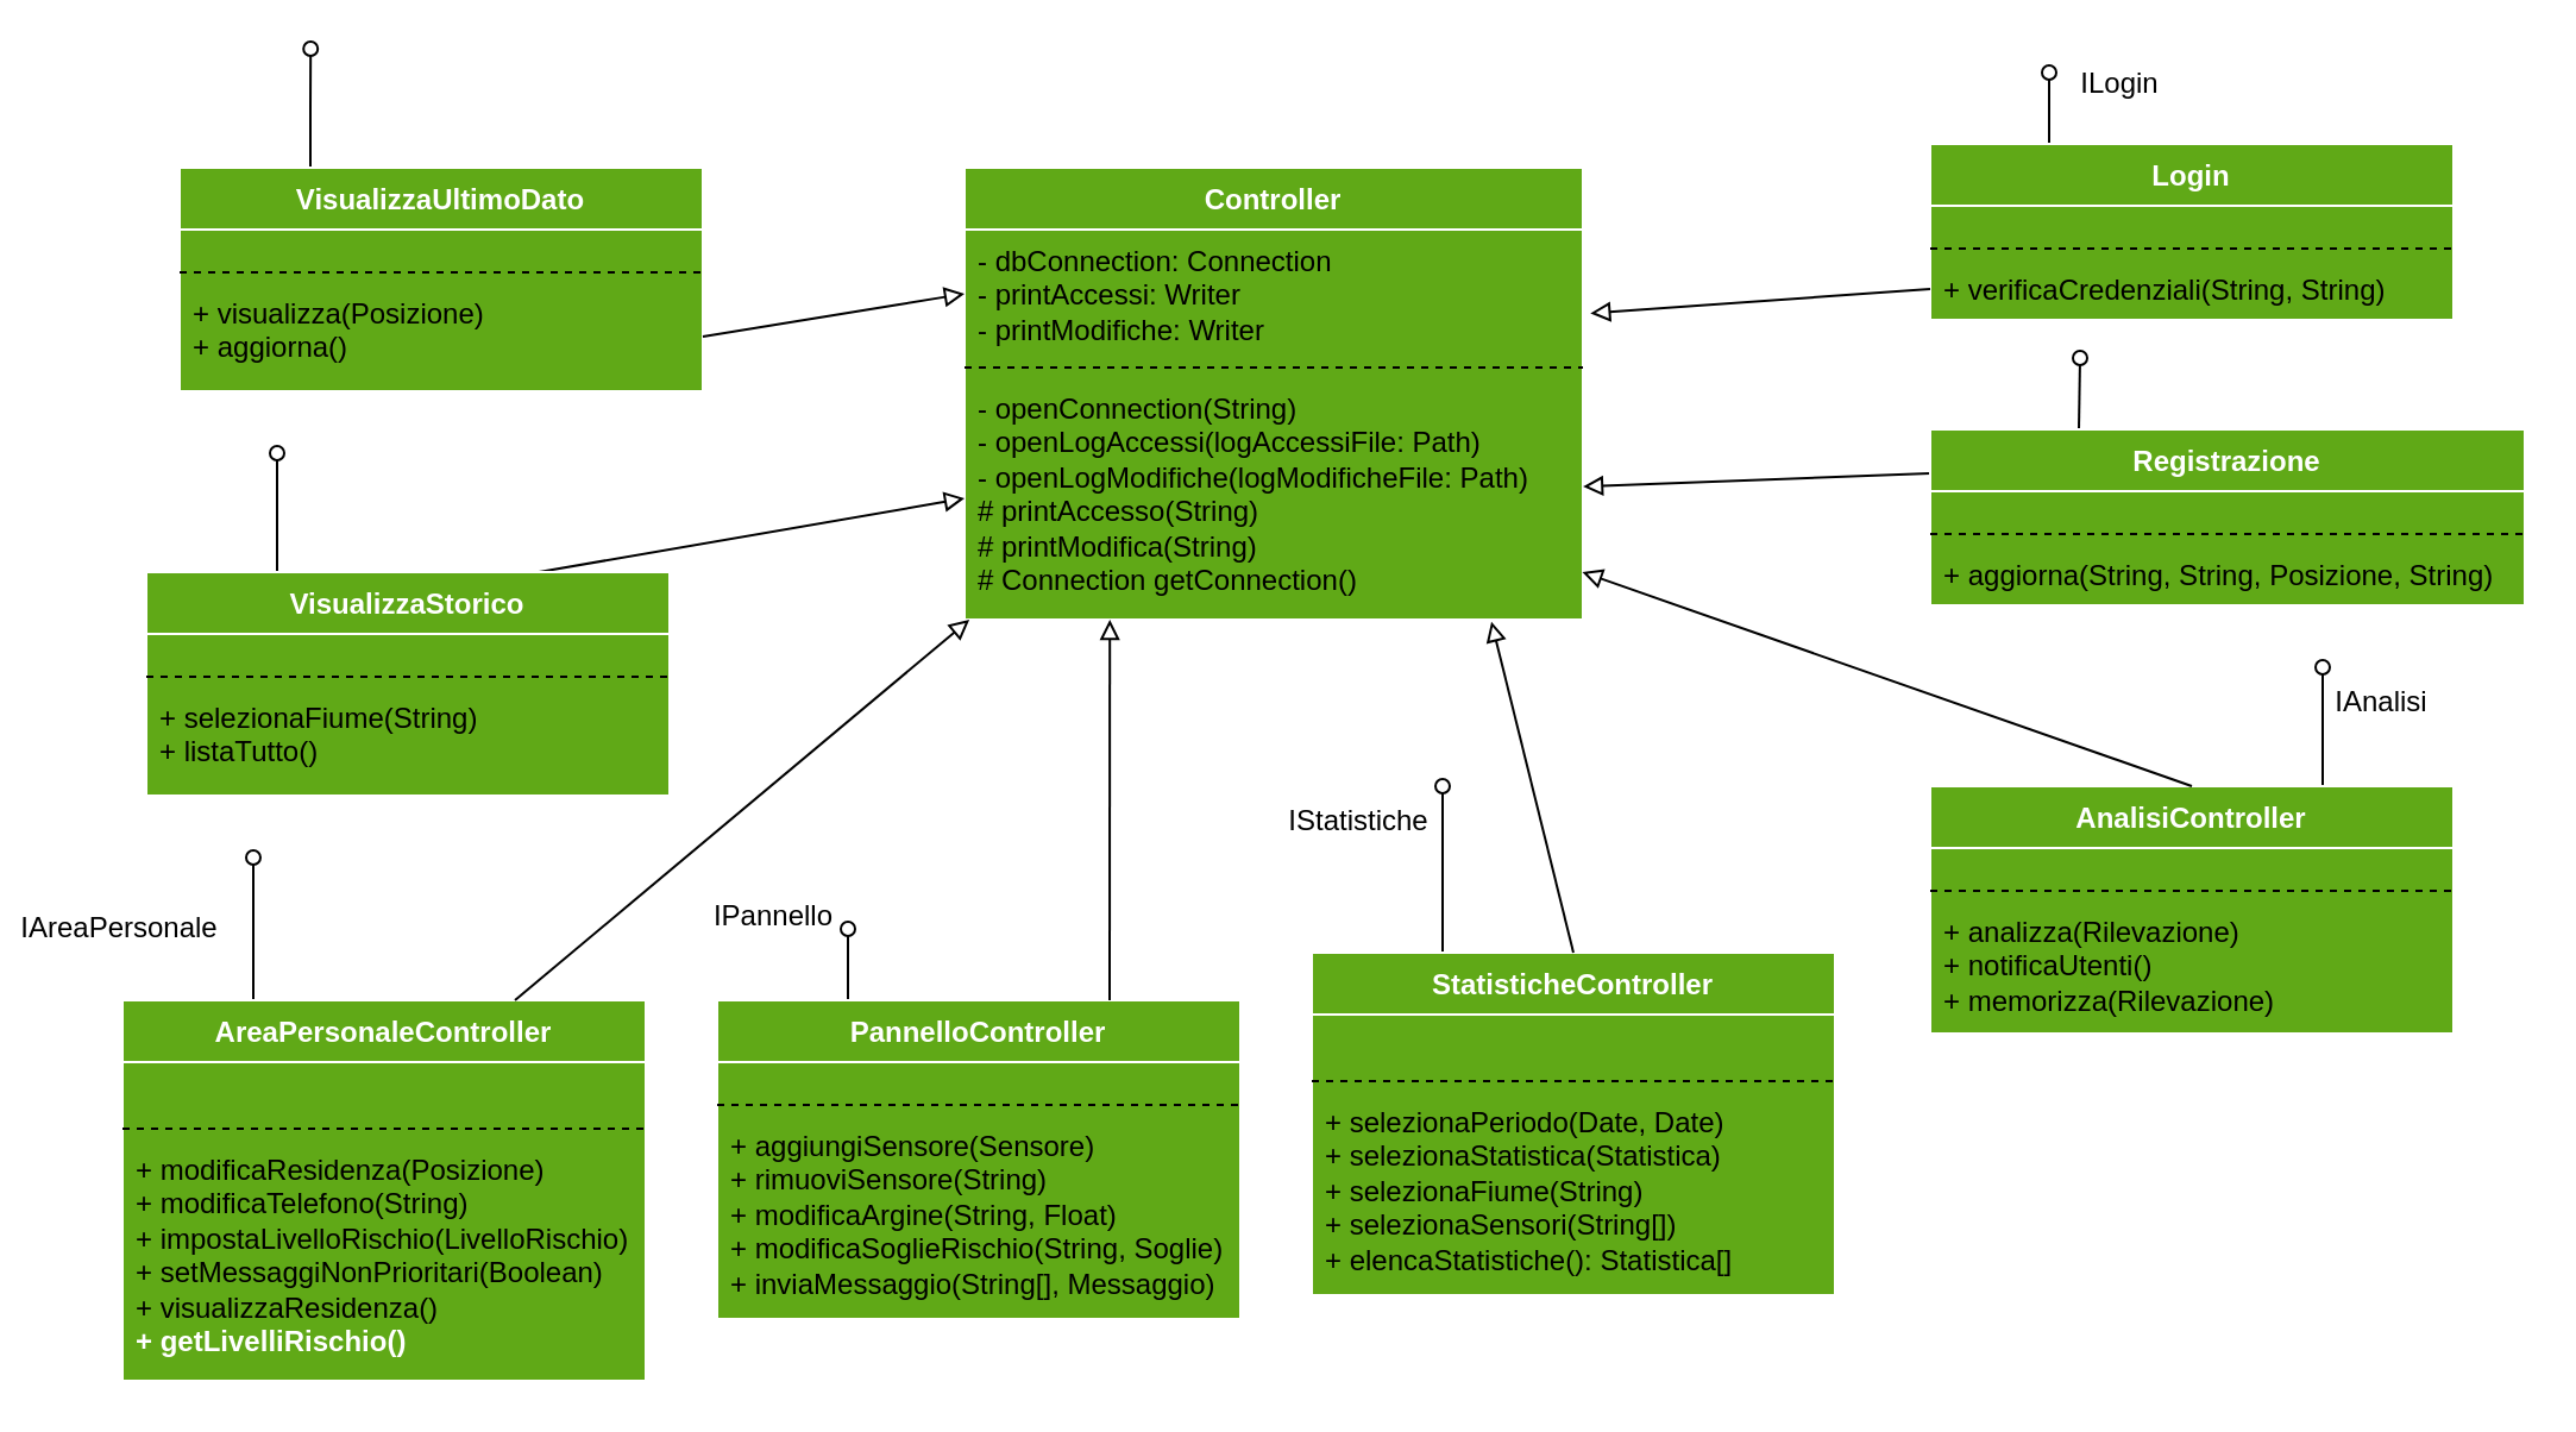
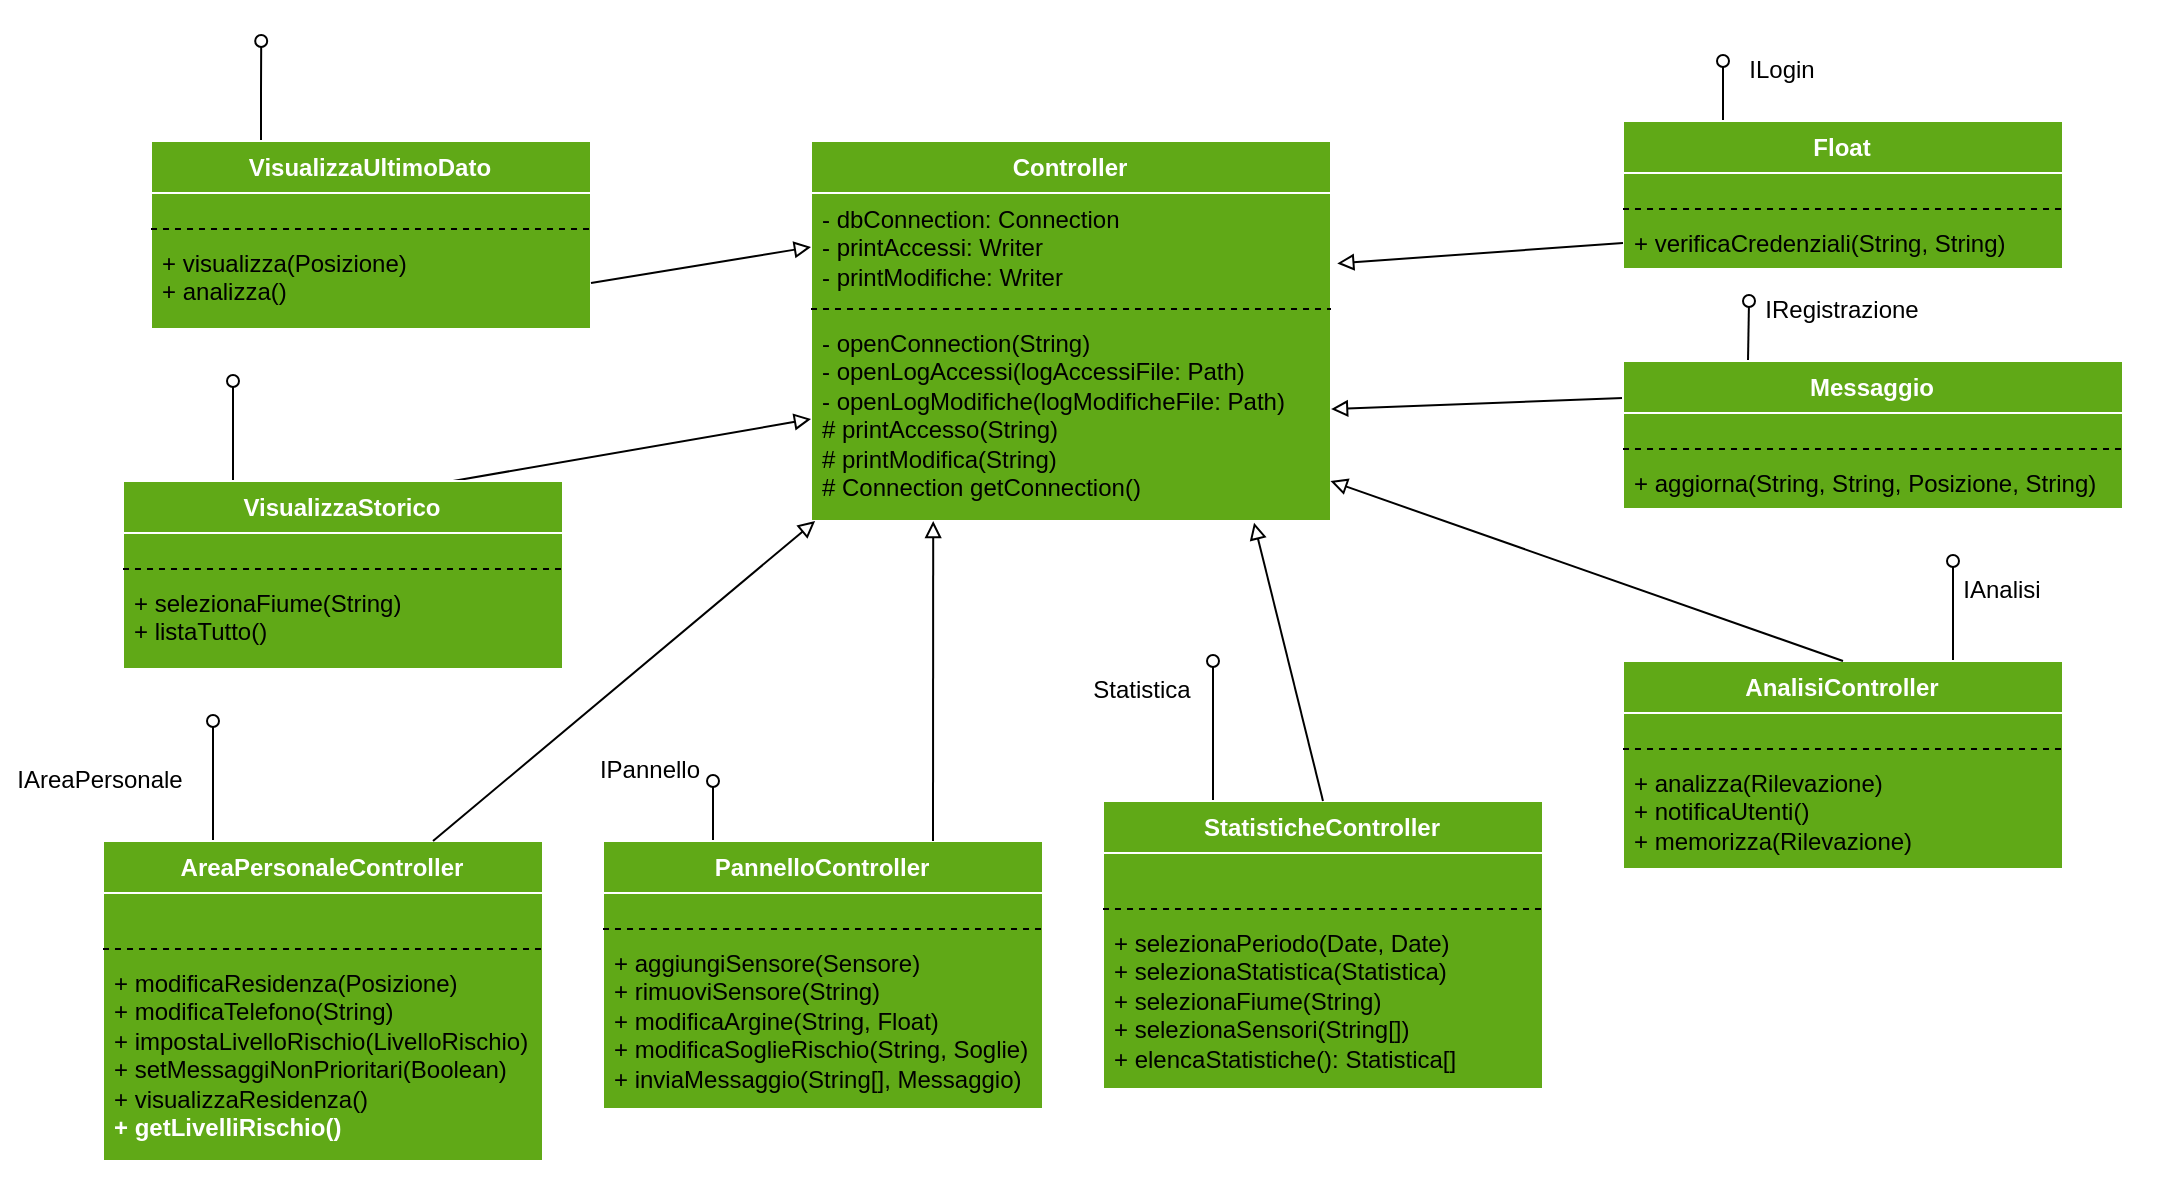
- <mxCell id="34" value="Login" style="swimlane;fontStyle=1;align=center;verticalAlign=top;childLayout=stackLayout;horizontal=1;startSize=26;horizontalStack=0;resizeParent=1;resizeParentMax=0;resizeLast=0;collapsible=1;marginBottom=0;whiteSpace=wrap;html=1;swimlaneFillColor=#60A917;fillColor=#60A917;fontColor=#FFFFFF;strokeColor=#FFFFFF;" parent="1" vertex="1"><mxGeometry x="811" y="60" width="220" height="74" as="geometry" /></mxCell>
+ <mxCell id="34" value="Float" style="swimlane;fontStyle=1;align=center;verticalAlign=top;childLayout=stackLayout;horizontal=1;startSize=26;horizontalStack=0;resizeParent=1;resizeParentMax=0;resizeLast=0;collapsible=1;marginBottom=0;whiteSpace=wrap;html=1;swimlaneFillColor=#60A917;fillColor=#60A917;fontColor=#FFFFFF;strokeColor=#FFFFFF;" parent="1" vertex="1"><mxGeometry x="811" y="60" width="220" height="74" as="geometry" /></mxCell>
- <mxCell id="16" value="+ visualizza(Posizione)&lt;div&gt;+ aggiorna()&lt;/div&gt;" style="text;strokeColor=none;fillColor=none;align=left;verticalAlign=top;spacingLeft=4;spacingRight=4;overflow=hidden;rotatable=0;points=[[0,0.5],[1,0.5]];portConstraint=eastwest;whiteSpace=wrap;html=1;" parent="13" vertex="1"><mxGeometry y="48" width="220" height="46" as="geometry" /></mxCell>
+ <mxCell id="16" value="+ visualizza(Posizione)&lt;div&gt;+ analizza()&lt;/div&gt;" style="text;strokeColor=none;fillColor=none;align=left;verticalAlign=top;spacingLeft=4;spacingRight=4;overflow=hidden;rotatable=0;points=[[0,0.5],[1,0.5]];portConstraint=eastwest;whiteSpace=wrap;html=1;" parent="13" vertex="1"><mxGeometry y="48" width="220" height="46" as="geometry" /></mxCell>
+ <mxCell id="57" value="IRegistrazione" style="text;strokeColor=none;align=center;fillColor=none;html=1;verticalAlign=middle;whiteSpace=wrap;rounded=0;" parent="1" vertex="1"><mxGeometry x="891" y="140" width="60" height="30" as="geometry" /></mxCell>
- <mxCell id="40" value="Registrazione" style="swimlane;fontStyle=1;align=center;verticalAlign=top;childLayout=stackLayout;horizontal=1;startSize=26;horizontalStack=0;resizeParent=1;resizeParentMax=0;resizeLast=0;collapsible=1;marginBottom=0;whiteSpace=wrap;html=1;swimlaneFillColor=#60A917;fillColor=#60A917;fontColor=#FFFFFF;strokeColor=#FFFFFF;" parent="1" vertex="1"><mxGeometry x="811" y="180" width="250" height="74" as="geometry" /></mxCell>
+ <mxCell id="40" value="Messaggio" style="swimlane;fontStyle=1;align=center;verticalAlign=top;childLayout=stackLayout;horizontal=1;startSize=26;horizontalStack=0;resizeParent=1;resizeParentMax=0;resizeLast=0;collapsible=1;marginBottom=0;whiteSpace=wrap;html=1;swimlaneFillColor=#60A917;fillColor=#60A917;fontColor=#FFFFFF;strokeColor=#FFFFFF;" parent="1" vertex="1"><mxGeometry x="811" y="180" width="250" height="74" as="geometry" /></mxCell>
- <mxCell id="56" value="IStatistiche" style="text;strokeColor=none;align=center;fillColor=none;html=1;verticalAlign=middle;whiteSpace=wrap;rounded=0;" parent="1" vertex="1"><mxGeometry x="541" y="330" width="60" height="30" as="geometry" /></mxCell>
+ <mxCell id="56" value="Statistica" style="text;strokeColor=none;align=center;fillColor=none;html=1;verticalAlign=middle;whiteSpace=wrap;rounded=0;" parent="1" vertex="1"><mxGeometry x="541" y="330" width="60" height="30" as="geometry" /></mxCell>
